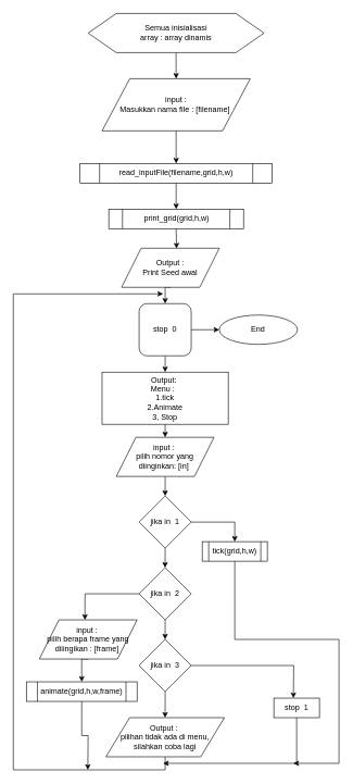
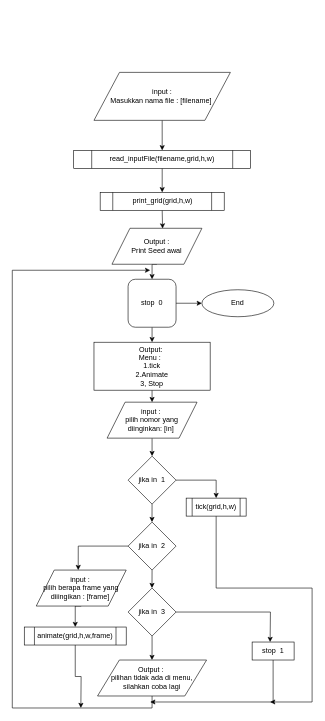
- <mxCell id="37" value="Semua inisialisasi&lt;br&gt;array : array dinamis" style="shape=hexagon;perimeter=hexagonPerimeter2;whiteSpace=wrap;html=1;size=0.16;" vertex="1" parent="1"><mxGeometry x="134.82" y="20" width="270.13" height="60" as="geometry" /></mxCell>
- <mxCell id="36" style="edgeStyle=orthogonalEdgeStyle;rounded=0;orthogonalLoop=1;jettySize=auto;html=1;exitX=0.5;exitY=1;exitDx=0;exitDy=0;entryX=0.5;entryY=0;entryDx=0;entryDy=0;" edge="1" parent="1" source="37" target="3"><mxGeometry relative="1" as="geometry" /></mxCell>
